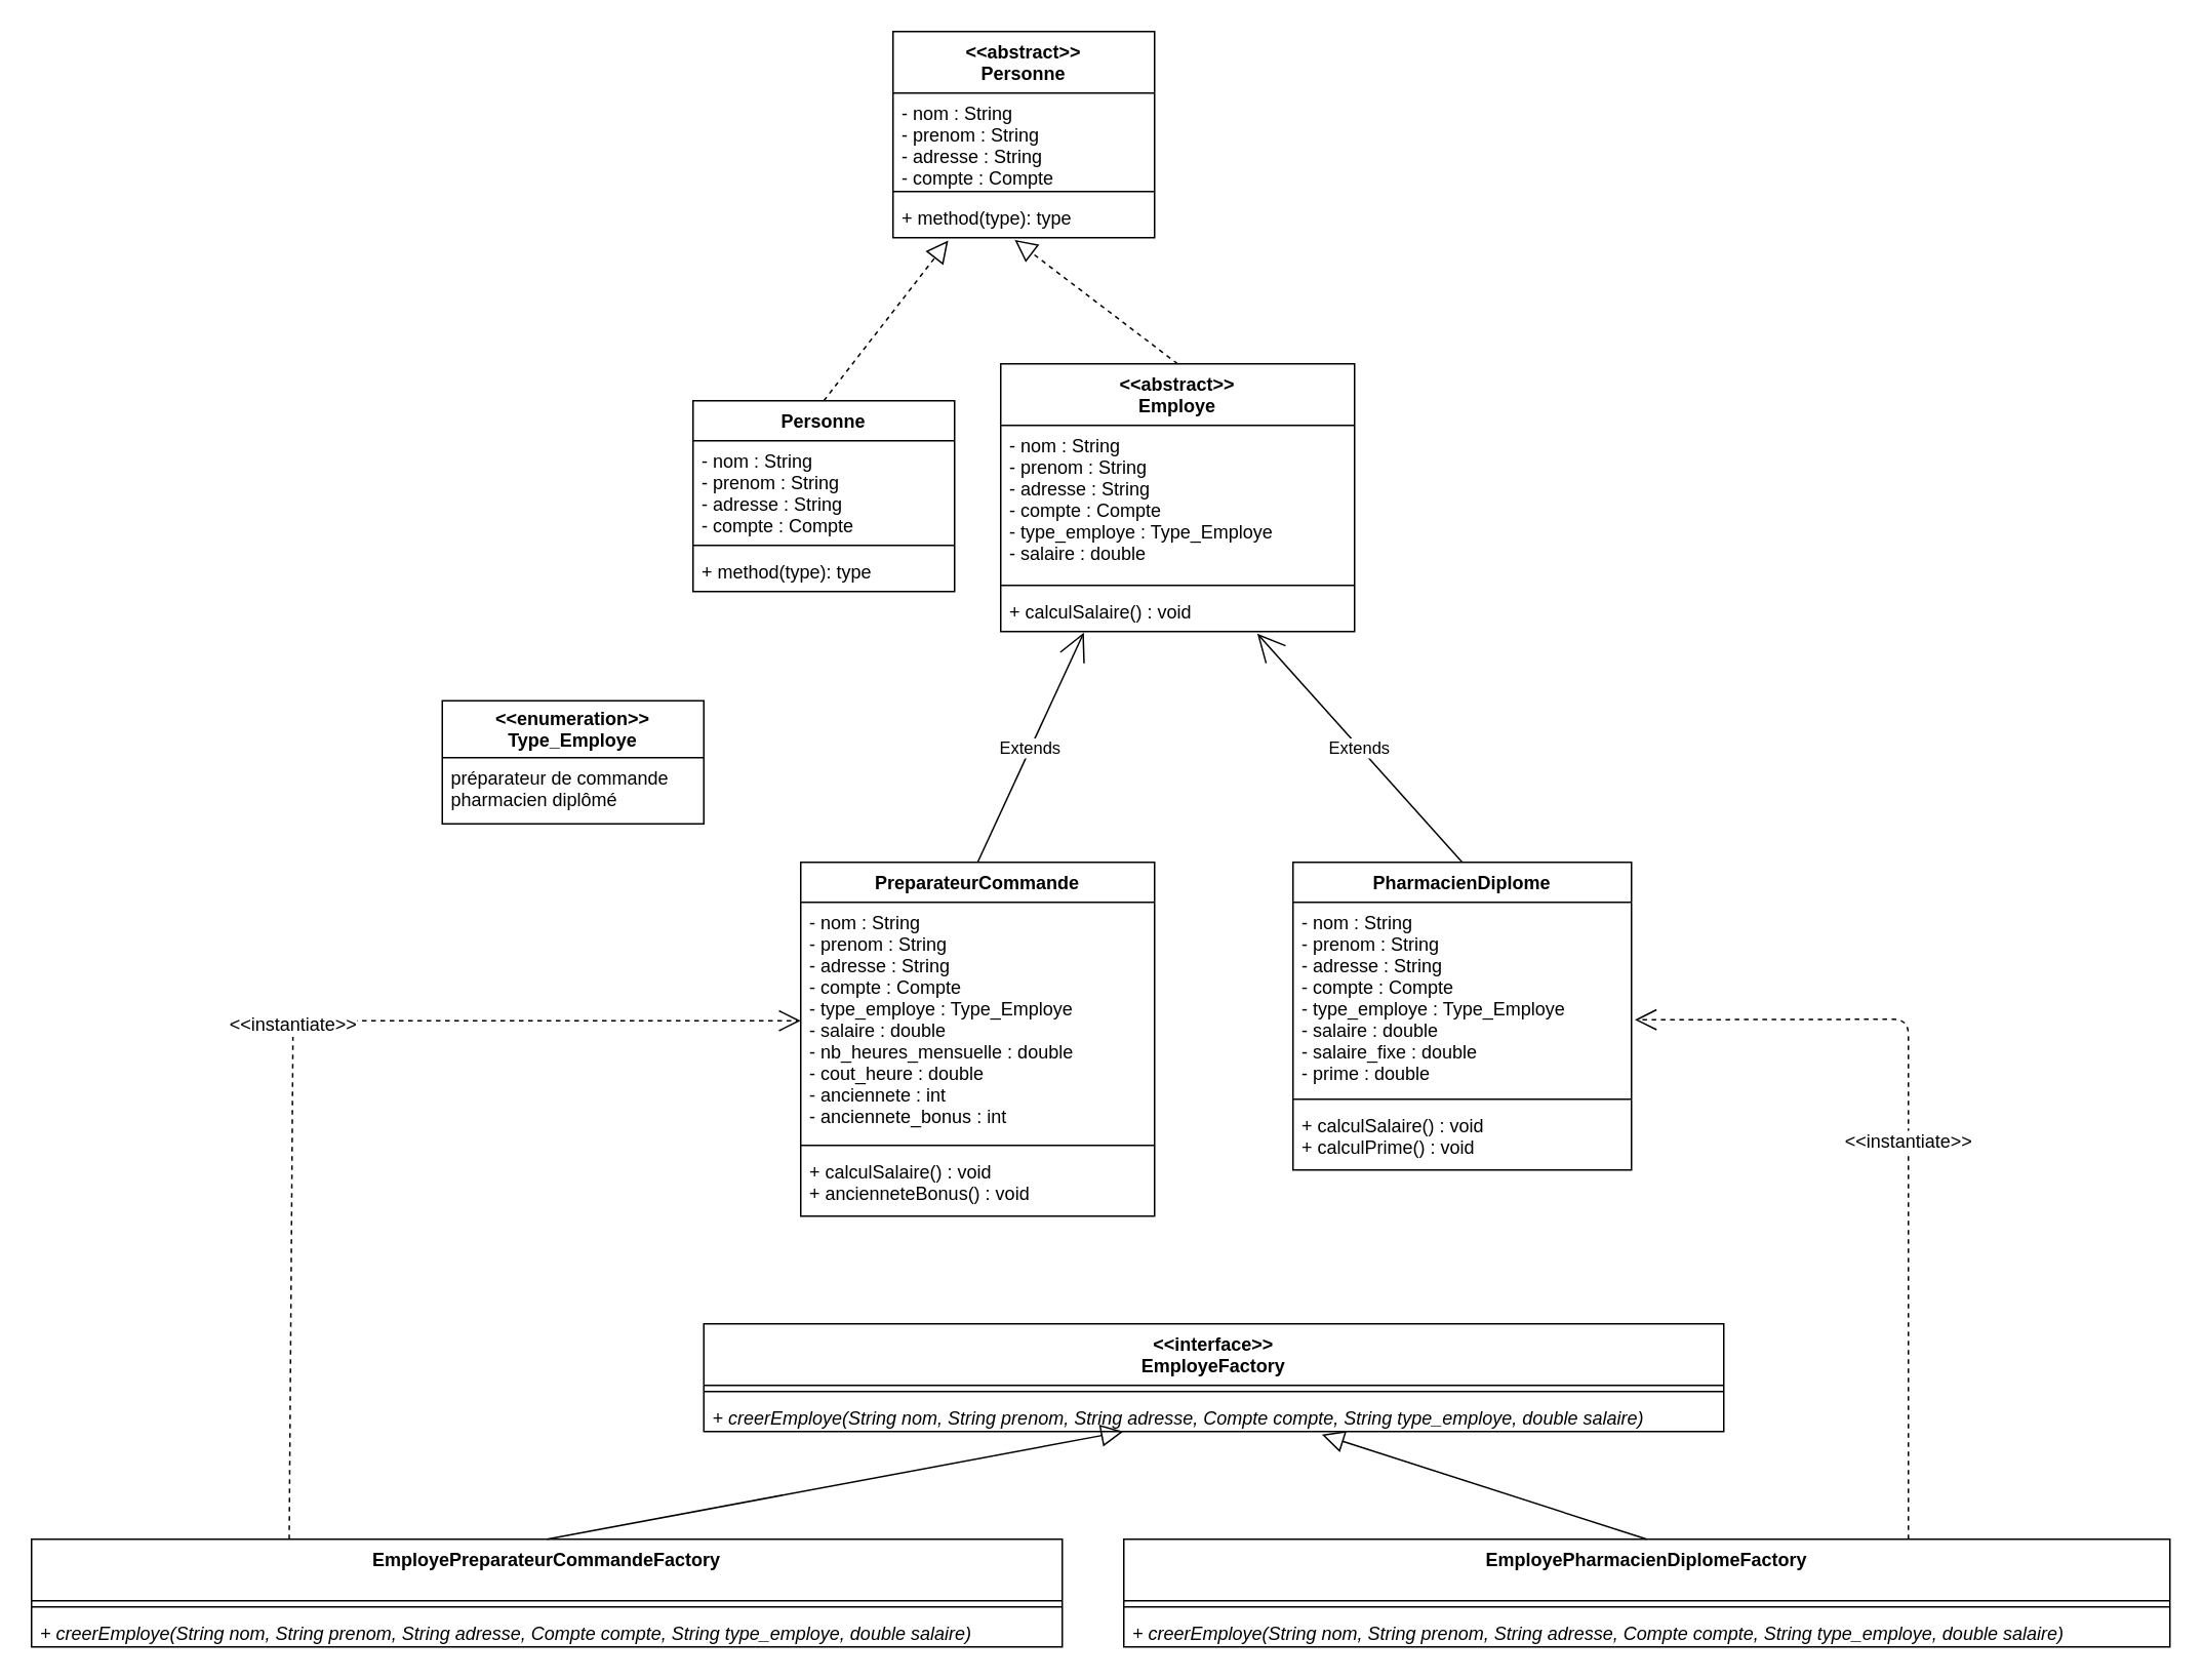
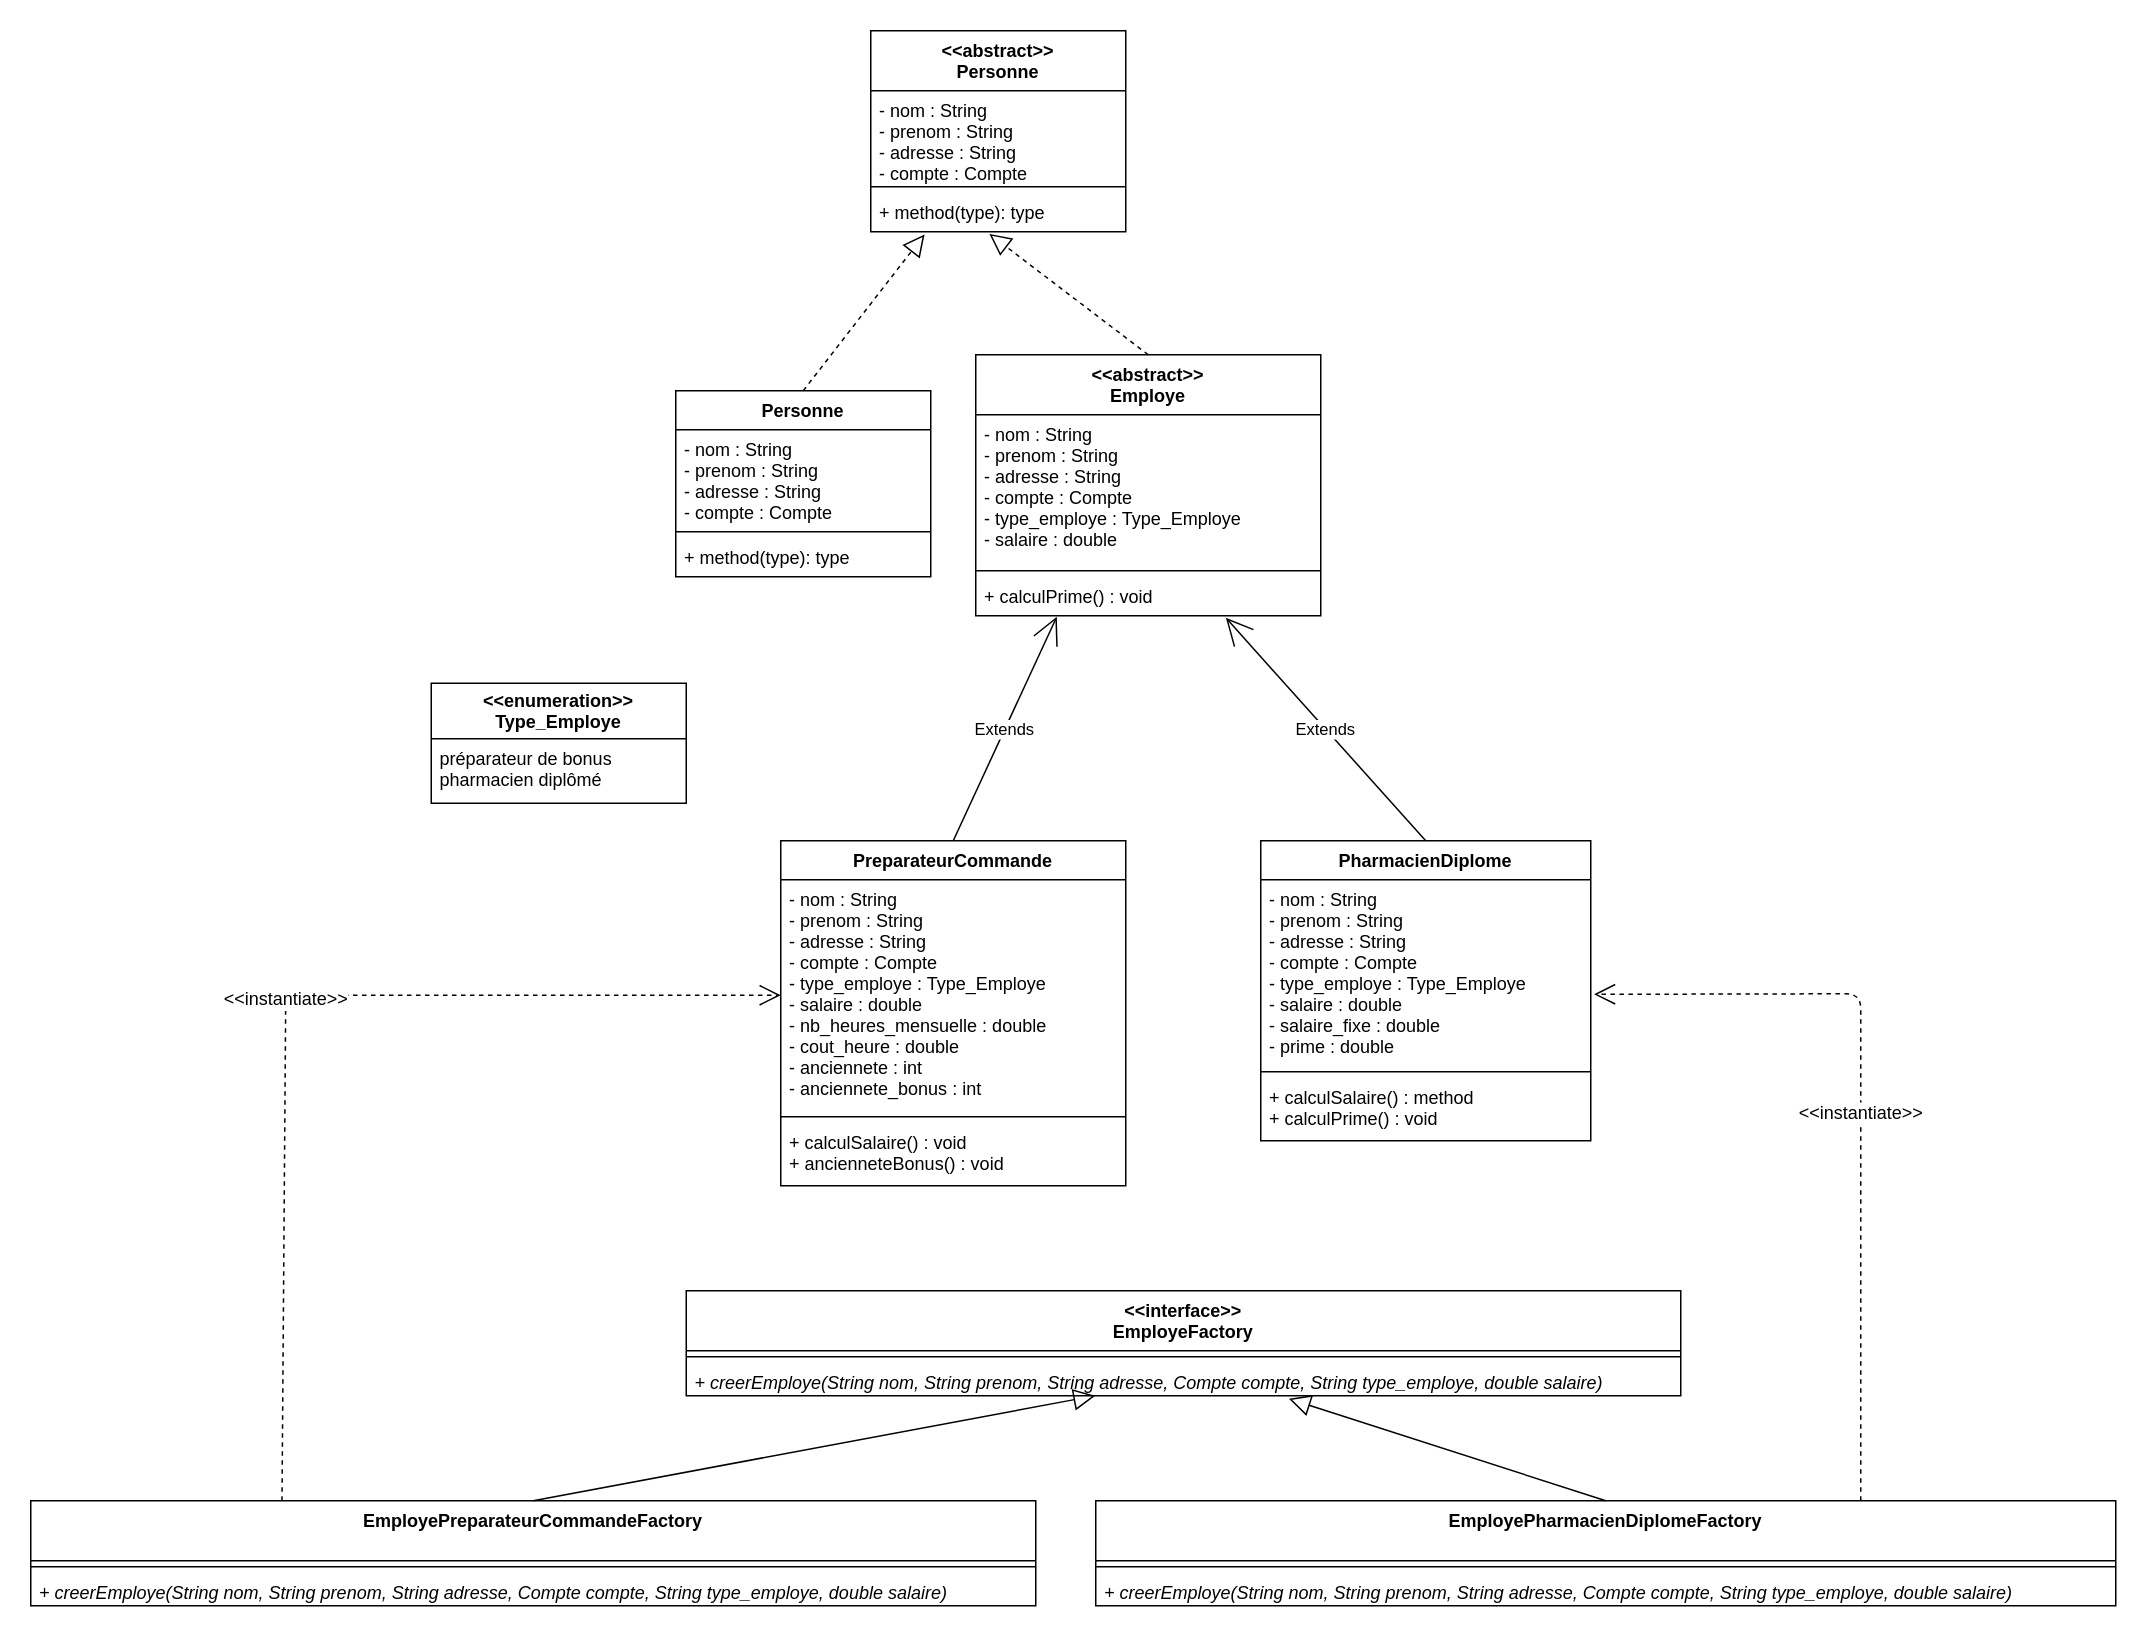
- <mxCell id="9" value="+ calculSalaire() : void" style="text;strokeColor=none;fillColor=none;align=left;verticalAlign=top;spacingLeft=4;spacingRight=4;overflow=hidden;rotatable=0;points=[[0,0.5],[1,0.5]];portConstraint=eastwest;" parent="6" vertex="1"><mxGeometry y="148" width="230" height="26" as="geometry" /></mxCell>
+ <mxCell id="9" value="+ calculPrime() : void" style="text;strokeColor=none;fillColor=none;align=left;verticalAlign=top;spacingLeft=4;spacingRight=4;overflow=hidden;rotatable=0;points=[[0,0.5],[1,0.5]];portConstraint=eastwest;" parent="6" vertex="1"><mxGeometry y="148" width="230" height="26" as="geometry" /></mxCell>
- <mxCell id="22" value="préparateur de commande&#10;pharmacien diplômé " style="text;strokeColor=none;fillColor=none;align=left;verticalAlign=top;spacingLeft=4;spacingRight=4;overflow=hidden;rotatable=0;points=[[0,0.5],[1,0.5]];portConstraint=eastwest;" parent="21" vertex="1"><mxGeometry y="37" width="170" height="43" as="geometry" /></mxCell>
+ <mxCell id="22" value="préparateur de bonus&#10;pharmacien diplômé " style="text;strokeColor=none;fillColor=none;align=left;verticalAlign=top;spacingLeft=4;spacingRight=4;overflow=hidden;rotatable=0;points=[[0,0.5],[1,0.5]];portConstraint=eastwest;" parent="21" vertex="1"><mxGeometry y="37" width="170" height="43" as="geometry" /></mxCell>
- <mxCell id="13" value="+ calculSalaire() : void&#10;+ calculPrime() : void" style="text;strokeColor=none;fillColor=none;align=left;verticalAlign=top;spacingLeft=4;spacingRight=4;overflow=hidden;rotatable=0;points=[[0,0.5],[1,0.5]];portConstraint=eastwest;" parent="10" vertex="1"><mxGeometry y="158" width="220" height="42" as="geometry" /></mxCell>
+ <mxCell id="13" value="+ calculSalaire() : method&#10;+ calculPrime() : void" style="text;strokeColor=none;fillColor=none;align=left;verticalAlign=top;spacingLeft=4;spacingRight=4;overflow=hidden;rotatable=0;points=[[0,0.5],[1,0.5]];portConstraint=eastwest;" parent="10" vertex="1"><mxGeometry y="158" width="220" height="42" as="geometry" /></mxCell>
